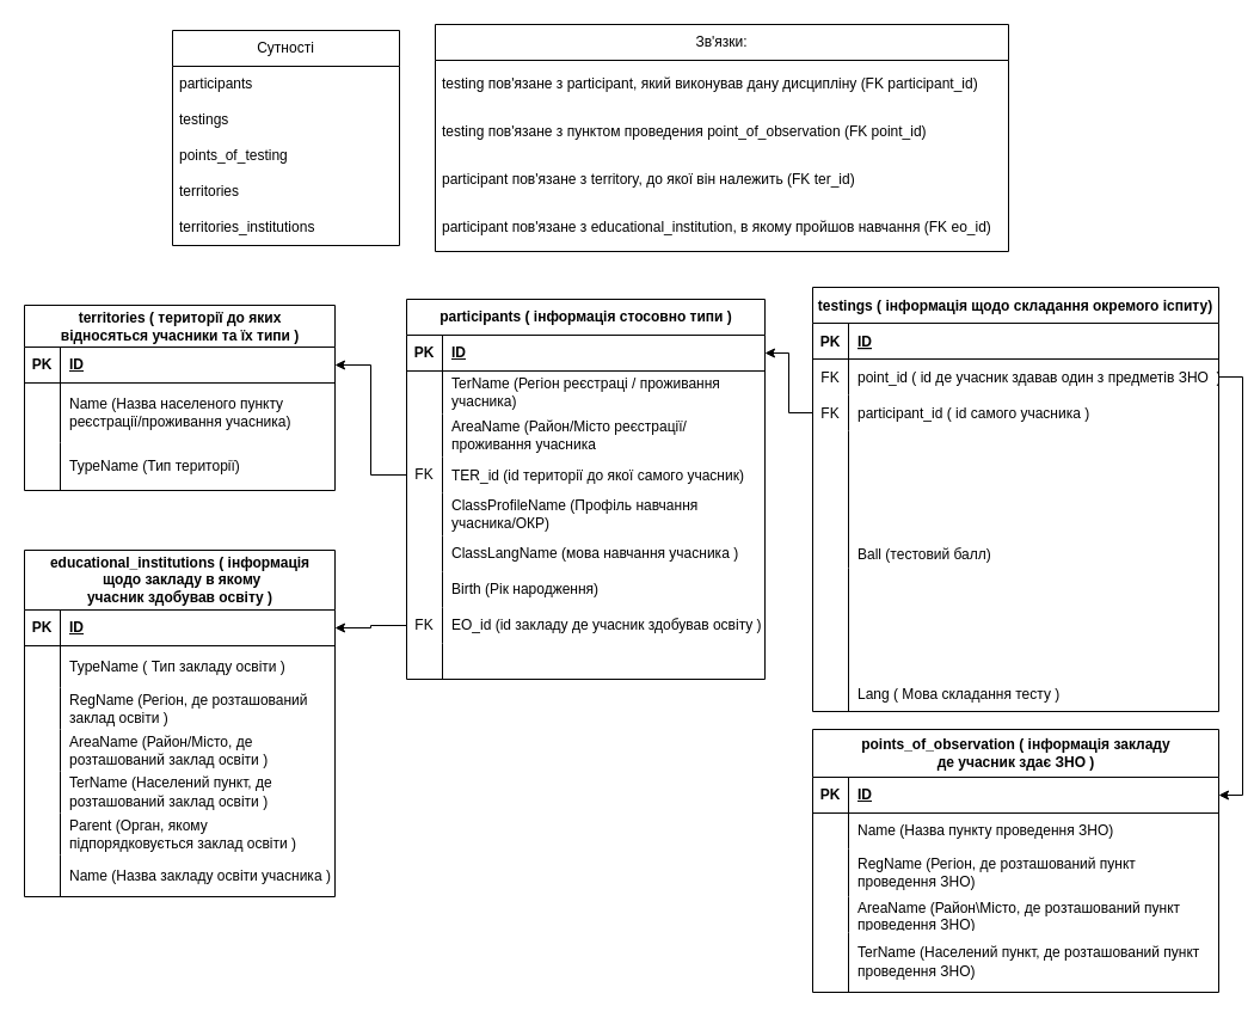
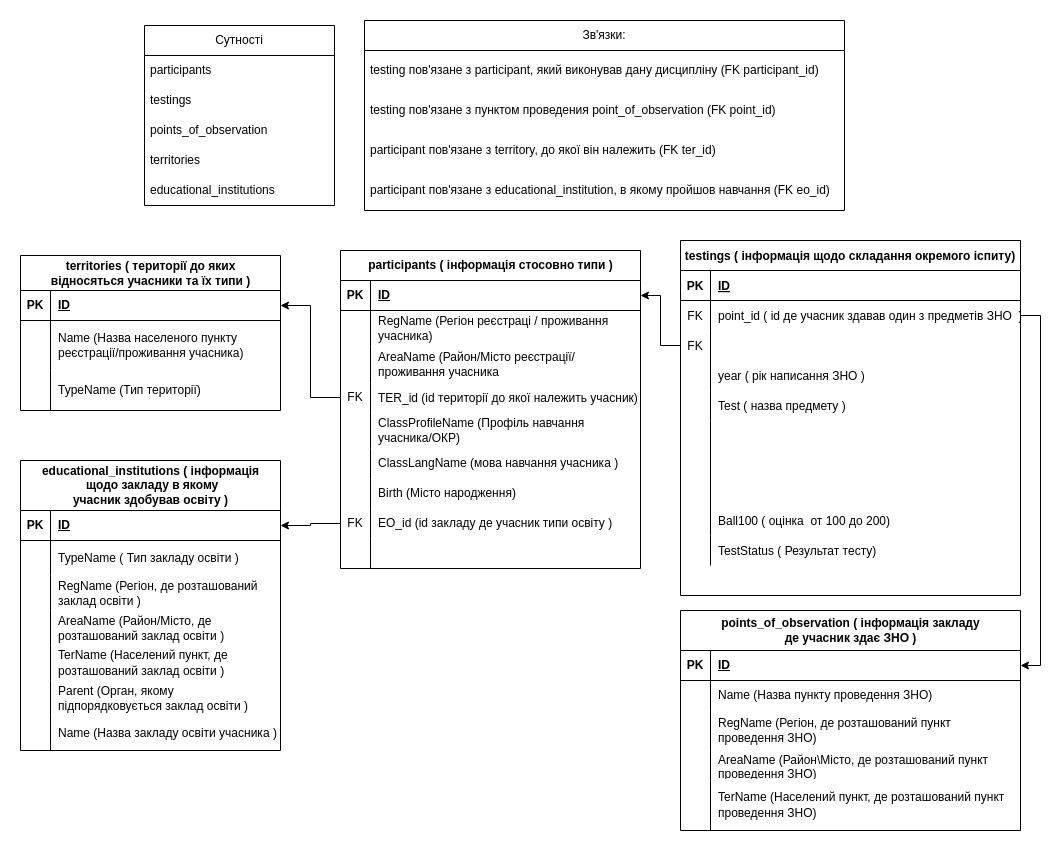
- <mxCell id="5" value="points_of_testing" style="text;strokeColor=none;fillColor=none;align=left;verticalAlign=middle;spacingLeft=4;spacingRight=4;overflow=hidden;points=[[0,0.5],[1,0.5]];portConstraint=eastwest;rotatable=0;whiteSpace=wrap;html=1;" vertex="1" parent="2"><mxGeometry y="90" width="190" height="30" as="geometry" /></mxCell>
+ <mxCell id="5" value="points_of_observation" style="text;strokeColor=none;fillColor=none;align=left;verticalAlign=middle;spacingLeft=4;spacingRight=4;overflow=hidden;points=[[0,0.5],[1,0.5]];portConstraint=eastwest;rotatable=0;whiteSpace=wrap;html=1;" vertex="1" parent="2"><mxGeometry y="90" width="190" height="30" as="geometry" /></mxCell>
- <mxCell id="7" value="territories_institutions" style="text;strokeColor=none;fillColor=none;align=left;verticalAlign=middle;spacingLeft=4;spacingRight=4;overflow=hidden;points=[[0,0.5],[1,0.5]];portConstraint=eastwest;rotatable=0;whiteSpace=wrap;html=1;" vertex="1" parent="2"><mxGeometry y="150" width="190" height="30" as="geometry" /></mxCell>
+ <mxCell id="7" value="educational_institutions" style="text;strokeColor=none;fillColor=none;align=left;verticalAlign=middle;spacingLeft=4;spacingRight=4;overflow=hidden;points=[[0,0.5],[1,0.5]];portConstraint=eastwest;rotatable=0;whiteSpace=wrap;html=1;" vertex="1" parent="2"><mxGeometry y="150" width="190" height="30" as="geometry" /></mxCell>
- <mxCell id="89" value="TerName (Регіон реєстраці / проживання учасника)" style="shape=partialRectangle;connectable=0;fillColor=none;top=0;left=0;bottom=0;right=0;align=left;spacingLeft=6;overflow=hidden;whiteSpace=wrap;html=1;" vertex="1" parent="87"><mxGeometry x="30" width="270" height="36" as="geometry"><mxRectangle width="270" height="36" as="alternateBounds" /></mxGeometry></mxCell>
+ <mxCell id="89" value="RegName (Регіон реєстраці / проживання учасника)" style="shape=partialRectangle;connectable=0;fillColor=none;top=0;left=0;bottom=0;right=0;align=left;spacingLeft=6;overflow=hidden;whiteSpace=wrap;html=1;" vertex="1" parent="87"><mxGeometry x="30" width="270" height="36" as="geometry"><mxRectangle width="270" height="36" as="alternateBounds" /></mxGeometry></mxCell>
- <mxCell id="22" value="participant_id ( id самого учасника )" style="shape=partialRectangle;overflow=hidden;connectable=0;fillColor=none;top=0;left=0;bottom=0;right=0;align=left;spacingLeft=6;" vertex="1" parent="20"><mxGeometry x="30" width="310" height="30" as="geometry"><mxRectangle width="310" height="30" as="alternateBounds" /></mxGeometry></mxCell>
+ <mxCell id="25" value="year ( рік написання ЗНО )" style="shape=partialRectangle;overflow=hidden;connectable=0;fillColor=none;top=0;left=0;bottom=0;right=0;align=left;spacingLeft=6;" vertex="1" parent="23"><mxGeometry x="30" width="310" height="30" as="geometry"><mxRectangle width="310" height="30" as="alternateBounds" /></mxGeometry></mxCell>
- <mxCell id="95" value="TER_id (id території до якої самого учасник)&lt;span style=&quot;border-color: var(--border-color); font-size: 14px; background-color: rgb(250, 250, 250); font-family: Roboto, -apple-system, &amp;quot;apple color emoji&amp;quot;, BlinkMacSystemFont, &amp;quot;Segoe UI&amp;quot;, Oxygen-Sans, Ubuntu, Cantarell, &amp;quot;Helvetica Neue&amp;quot;, sans-serif;&quot;&gt;&lt;br style=&quot;border-color: var(--border-color);&quot;&gt;&lt;/span&gt;" style="shape=partialRectangle;connectable=0;fillColor=none;top=0;left=0;bottom=0;right=0;align=left;spacingLeft=6;overflow=hidden;whiteSpace=wrap;html=1;" vertex="1" parent="93"><mxGeometry x="30" width="270" height="30" as="geometry"><mxRectangle width="270" height="30" as="alternateBounds" /></mxGeometry></mxCell>
+ <mxCell id="95" value="TER_id (id території до якої належить учасник)&lt;span style=&quot;border-color: var(--border-color); font-size: 14px; background-color: rgb(250, 250, 250); font-family: Roboto, -apple-system, &amp;quot;apple color emoji&amp;quot;, BlinkMacSystemFont, &amp;quot;Segoe UI&amp;quot;, Oxygen-Sans, Ubuntu, Cantarell, &amp;quot;Helvetica Neue&amp;quot;, sans-serif;&quot;&gt;&lt;br style=&quot;border-color: var(--border-color);&quot;&gt;&lt;/span&gt;" style="shape=partialRectangle;connectable=0;fillColor=none;top=0;left=0;bottom=0;right=0;align=left;spacingLeft=6;overflow=hidden;whiteSpace=wrap;html=1;" vertex="1" parent="93"><mxGeometry x="30" width="270" height="30" as="geometry"><mxRectangle width="270" height="30" as="alternateBounds" /></mxGeometry></mxCell>
+ <mxCell id="28" value="Test ( назва предмету )" style="shape=partialRectangle;overflow=hidden;connectable=0;fillColor=none;top=0;left=0;bottom=0;right=0;align=left;spacingLeft=6;" vertex="1" parent="26"><mxGeometry x="30" width="310" height="30" as="geometry"><mxRectangle width="310" height="30" as="alternateBounds" /></mxGeometry></mxCell>
- <mxCell id="33" value="Ball (тестовий балл)" style="shape=partialRectangle;overflow=hidden;connectable=0;fillColor=none;top=0;left=0;bottom=0;right=0;align=left;spacingLeft=6;" vertex="1" parent="31"><mxGeometry x="30" width="310" height="25" as="geometry"><mxRectangle width="310" height="25" as="alternateBounds" /></mxGeometry></mxCell>
- <mxCell id="104" value="Birth (Рік народження)" style="shape=partialRectangle;connectable=0;fillColor=none;top=0;left=0;bottom=0;right=0;align=left;spacingLeft=6;overflow=hidden;whiteSpace=wrap;html=1;" vertex="1" parent="102"><mxGeometry x="30" width="270" height="30" as="geometry"><mxRectangle width="270" height="30" as="alternateBounds" /></mxGeometry></mxCell>
+ <mxCell id="104" value="Birth (Місто народження)" style="shape=partialRectangle;connectable=0;fillColor=none;top=0;left=0;bottom=0;right=0;align=left;spacingLeft=6;overflow=hidden;whiteSpace=wrap;html=1;" vertex="1" parent="102"><mxGeometry x="30" width="270" height="30" as="geometry"><mxRectangle width="270" height="30" as="alternateBounds" /></mxGeometry></mxCell>
+ <mxCell id="38" value="Ball100 ( оцінка  от 100 до 200)" style="shape=partialRectangle;overflow=hidden;connectable=0;fillColor=none;top=0;left=0;bottom=0;right=0;align=left;spacingLeft=6;" vertex="1" parent="36"><mxGeometry x="30" width="310" height="30" as="geometry"><mxRectangle width="310" height="30" as="alternateBounds" /></mxGeometry></mxCell>
- <mxCell id="107" value="EO_id (id закладу де учасник здобував освіту )" style="shape=partialRectangle;connectable=0;fillColor=none;top=0;left=0;bottom=0;right=0;align=left;spacingLeft=6;overflow=hidden;whiteSpace=wrap;html=1;" vertex="1" parent="105"><mxGeometry x="30" width="270" height="30" as="geometry"><mxRectangle width="270" height="30" as="alternateBounds" /></mxGeometry></mxCell>
+ <mxCell id="107" value="EO_id (id закладу де учасник типи освіту )" style="shape=partialRectangle;connectable=0;fillColor=none;top=0;left=0;bottom=0;right=0;align=left;spacingLeft=6;overflow=hidden;whiteSpace=wrap;html=1;" vertex="1" parent="105"><mxGeometry x="30" width="270" height="30" as="geometry"><mxRectangle width="270" height="30" as="alternateBounds" /></mxGeometry></mxCell>
+ <mxCell id="41" value="TestStatus ( Результат тесту)" style="shape=partialRectangle;overflow=hidden;connectable=0;fillColor=none;top=0;left=0;bottom=0;right=0;align=left;spacingLeft=6;" vertex="1" parent="39"><mxGeometry x="30" width="310" height="30" as="geometry"><mxRectangle width="310" height="30" as="alternateBounds" /></mxGeometry></mxCell>
- <mxCell id="44" value="Lang ( Мова складання тесту )" style="shape=partialRectangle;overflow=hidden;connectable=0;fillColor=none;top=0;left=0;bottom=0;right=0;align=left;spacingLeft=6;" vertex="1" parent="42"><mxGeometry x="30" width="310" height="30" as="geometry"><mxRectangle width="310" height="30" as="alternateBounds" /></mxGeometry></mxCell>
